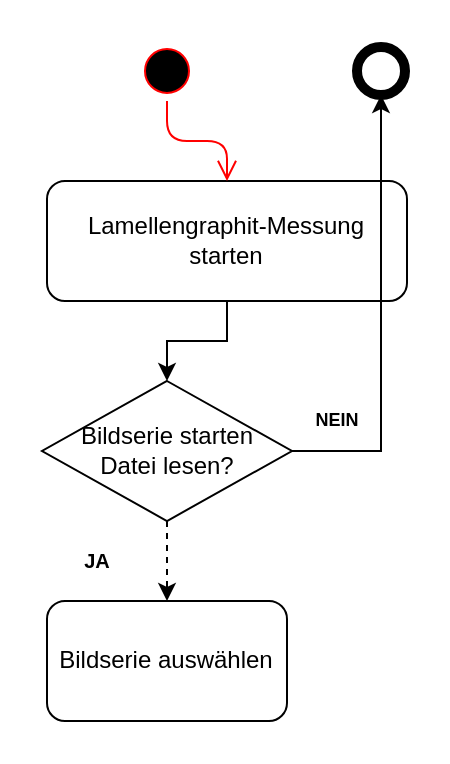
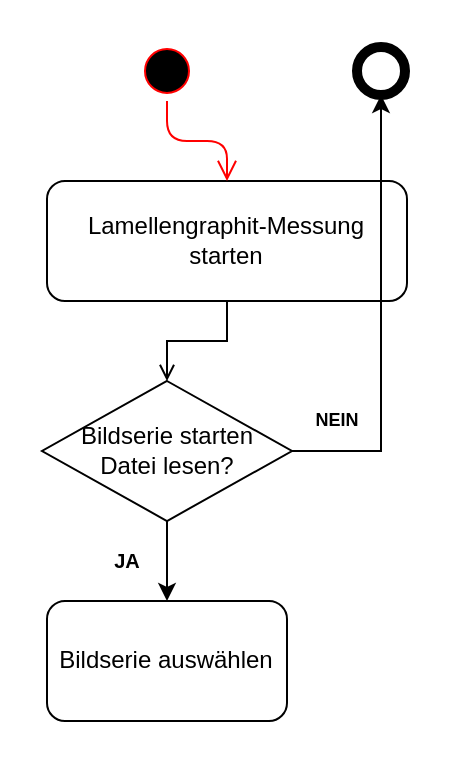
- <mxCell id="2" style="edgeStyle=orthogonalEdgeStyle;rounded=0;orthogonalLoop=1;jettySize=auto;html=1;entryX=0.5;entryY=0;entryDx=0;entryDy=0;" edge="1" parent="1" source="3" target="8"><mxGeometry relative="1" as="geometry" /></mxCell>
+ <mxCell id="2" style="edgeStyle=orthogonalEdgeStyle;rounded=0;orthogonalLoop=1;jettySize=auto;html=1;entryX=0.5;entryY=0;entryDx=0;entryDy=0;endArrow=open;" edge="1" parent="1" source="3" target="8"><mxGeometry relative="1" as="geometry" /></mxCell>
- <mxCell id="6" style="edgeStyle=orthogonalEdgeStyle;rounded=0;orthogonalLoop=1;jettySize=auto;html=1;entryX=0.5;entryY=0;entryDx=0;entryDy=0;dashed=1;" edge="1" parent="1" source="8" target="9"><mxGeometry relative="1" as="geometry" /></mxCell>
+ <mxCell id="6" style="edgeStyle=orthogonalEdgeStyle;rounded=0;orthogonalLoop=1;jettySize=auto;html=1;entryX=0.5;entryY=0;entryDx=0;entryDy=0;" edge="1" parent="1" source="8" target="9"><mxGeometry relative="1" as="geometry" /></mxCell>
- <mxCell id="10" value="JA" style="text;html=1;align=center;verticalAlign=middle;resizable=0;points=[];autosize=1;strokeColor=none;fontSize=10;fontStyle=1" vertex="1" parent="1"><mxGeometry x="33" y="270" width="30" height="20" as="geometry" /></mxCell>
+ <mxCell id="10" value="JA" style="text;html=1;align=center;verticalAlign=middle;resizable=0;points=[];autosize=1;strokeColor=none;fontSize=10;fontStyle=1" vertex="1" parent="1"><mxGeometry x="48" y="270" width="30" height="20" as="geometry" /></mxCell>
